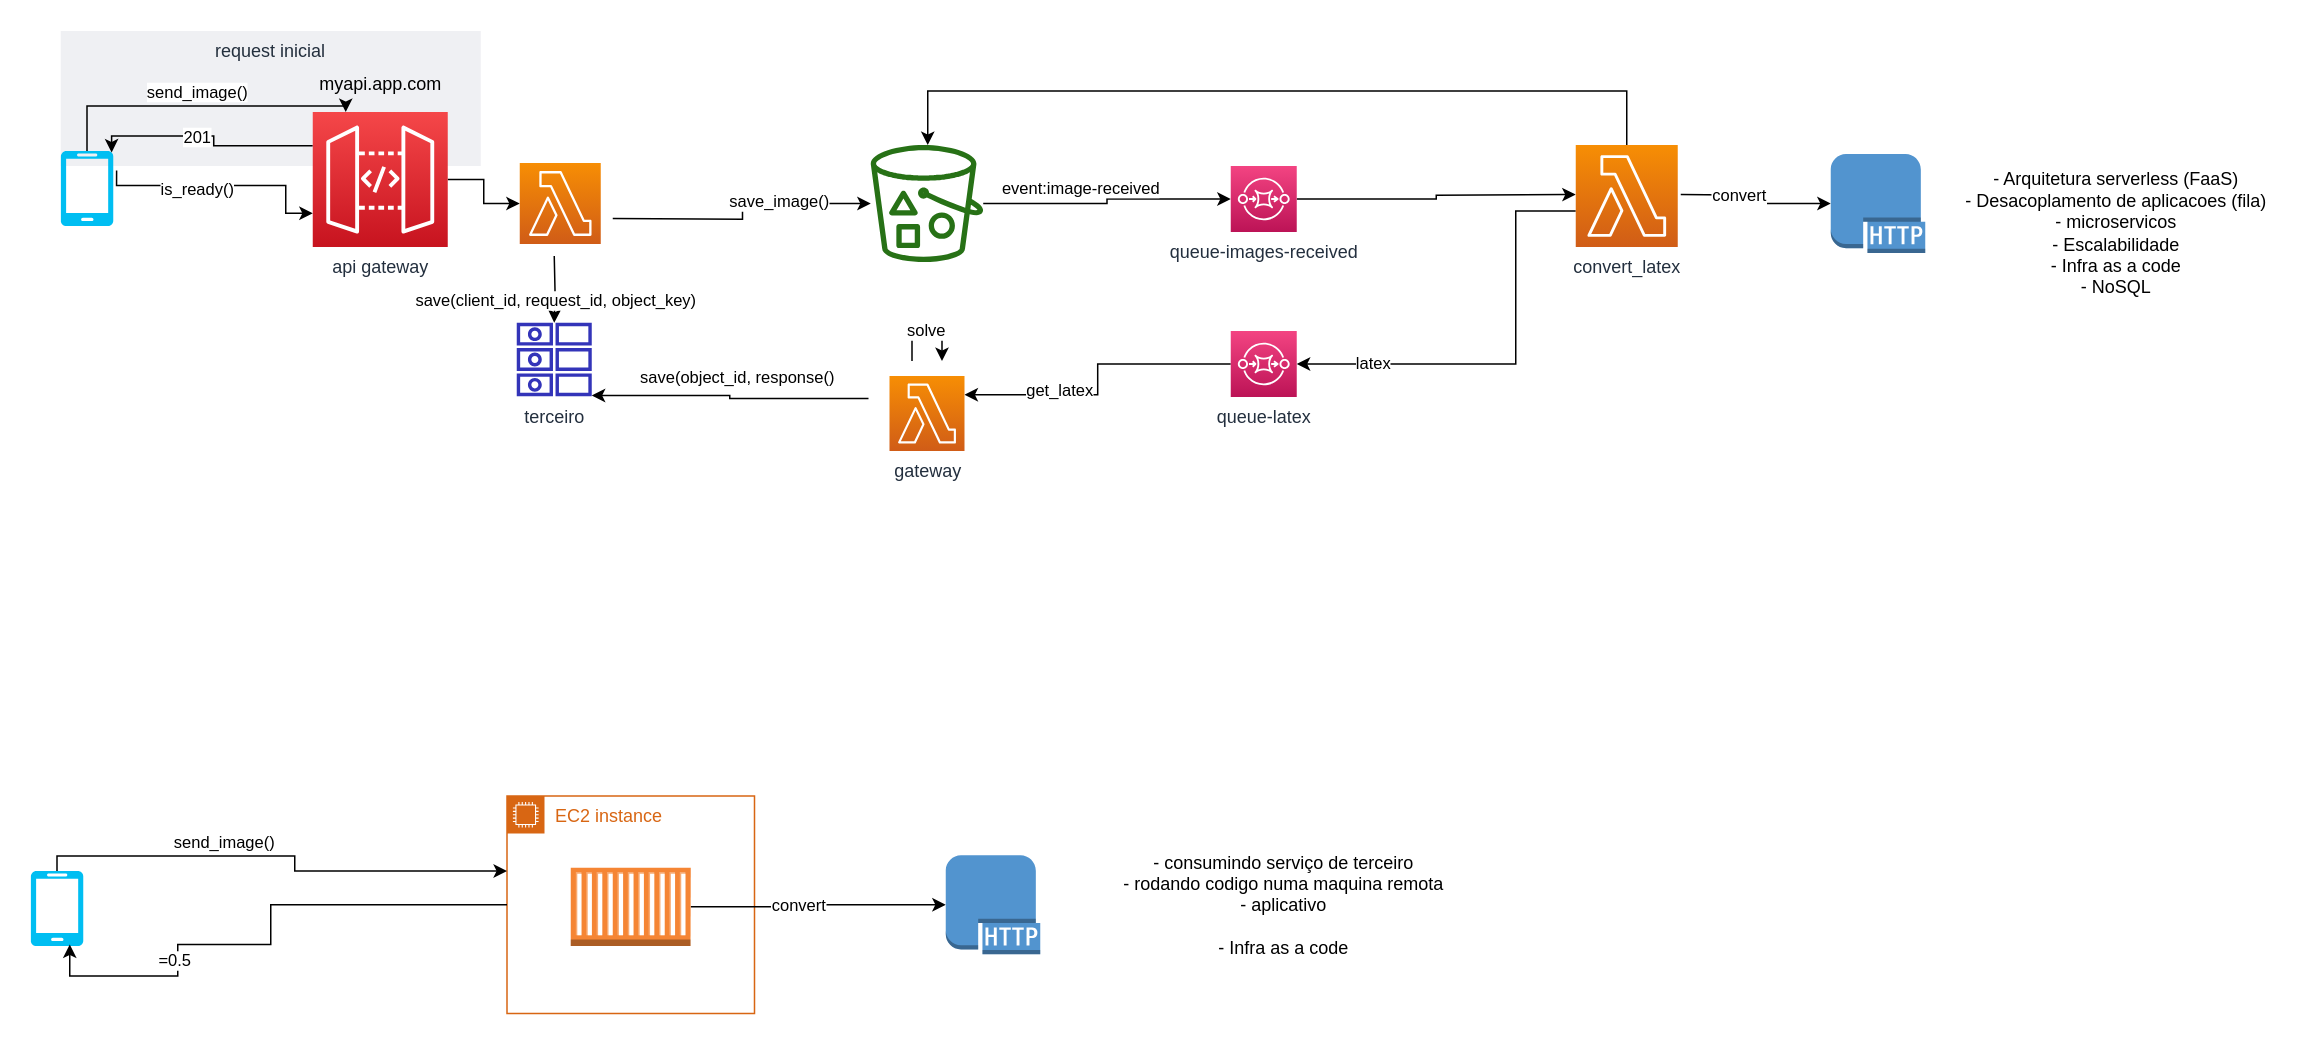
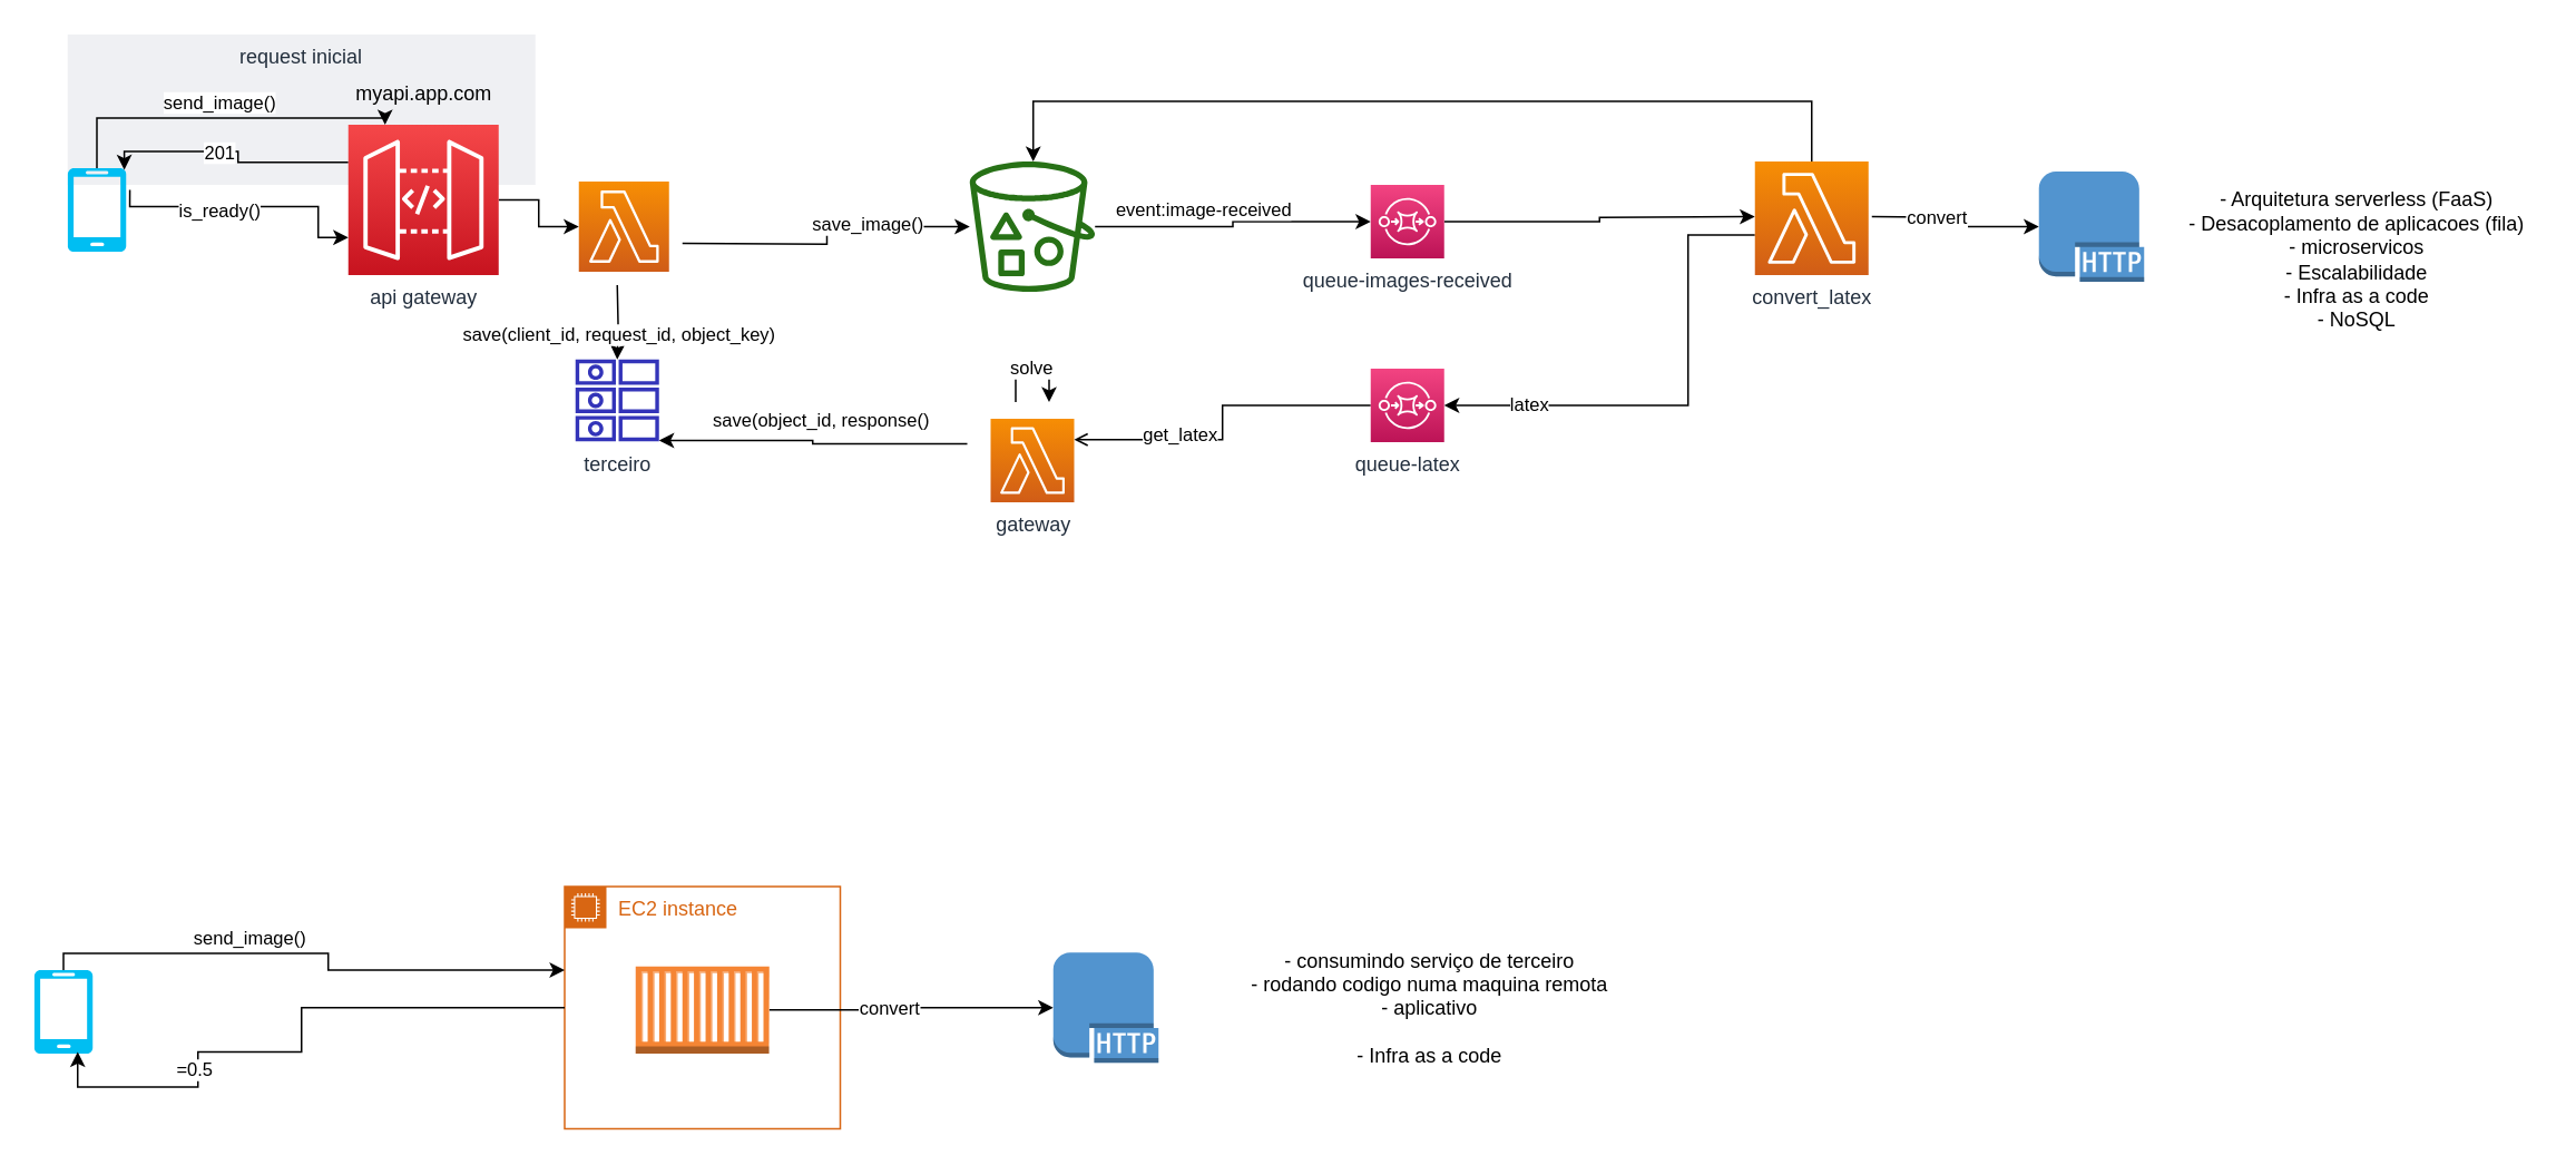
- <mxCell id="21" style="edgeStyle=orthogonalEdgeStyle;rounded=0;orthogonalLoop=1;jettySize=auto;html=1;entryX=1;entryY=0.25;entryDx=0;entryDy=0;entryPerimeter=0;" edge="1" parent="1" source="23" target="30"><mxGeometry relative="1" as="geometry"><mxPoint x="656.5" y="265" as="targetPoint" /></mxGeometry></mxCell>
+ <mxCell id="21" style="edgeStyle=orthogonalEdgeStyle;rounded=0;orthogonalLoop=1;jettySize=auto;html=1;entryX=1;entryY=0.25;entryDx=0;entryDy=0;entryPerimeter=0;endArrow=open;" edge="1" parent="1" source="23" target="30"><mxGeometry relative="1" as="geometry"><mxPoint x="656.5" y="265" as="targetPoint" /></mxGeometry></mxCell>
